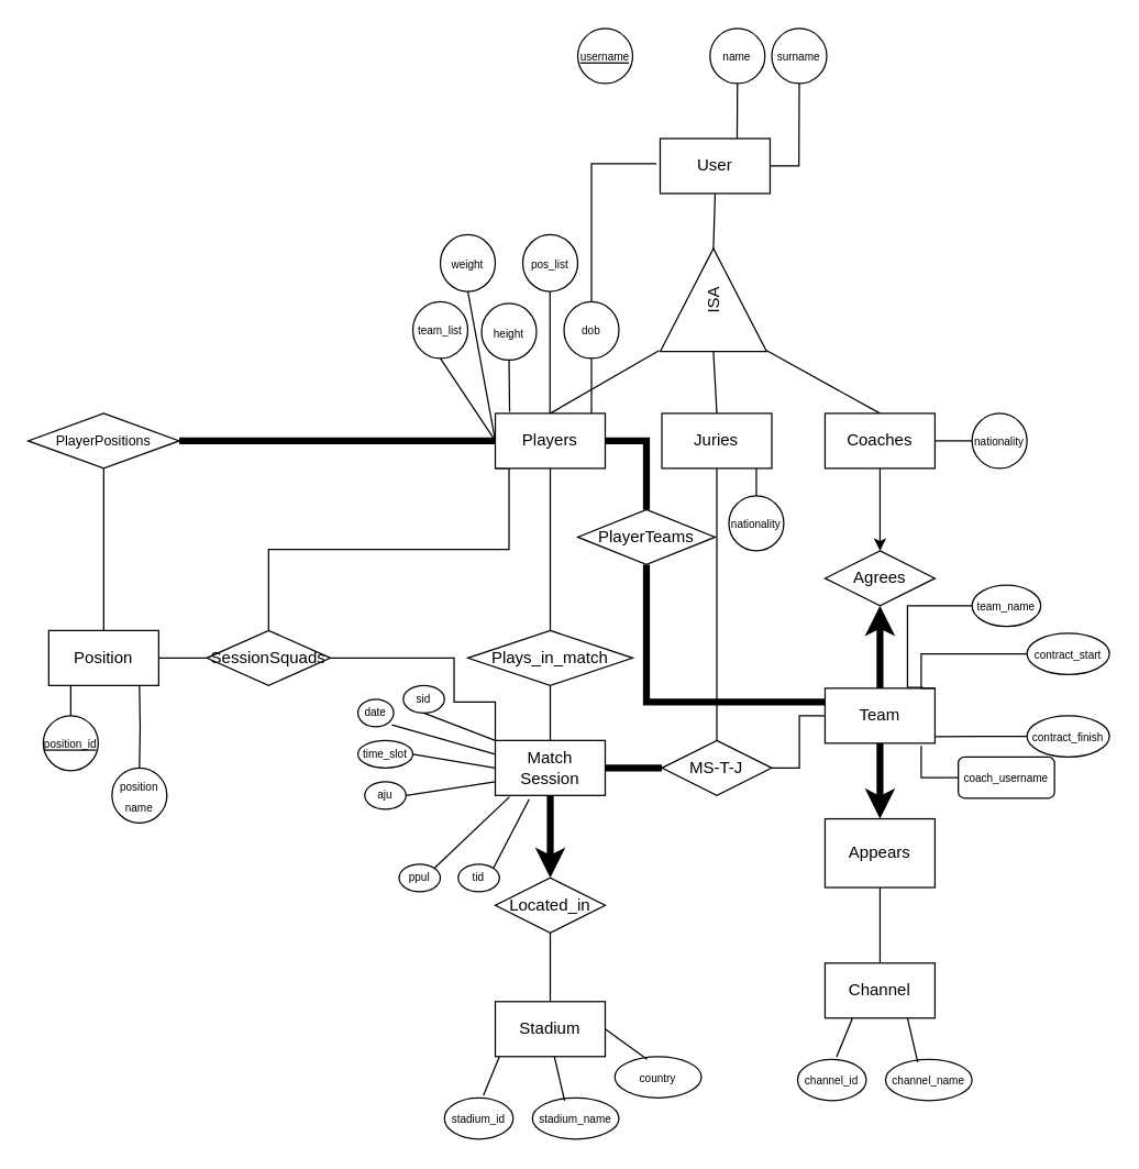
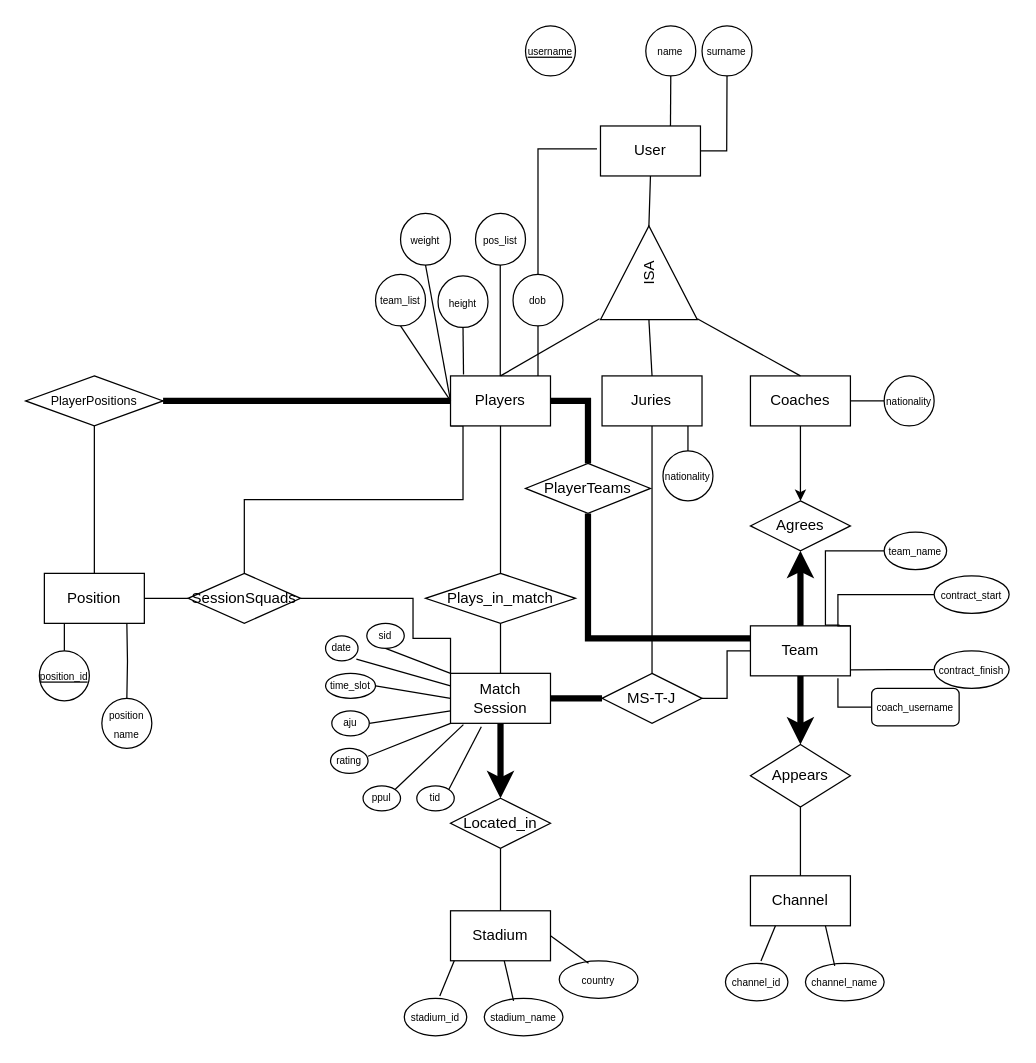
+ <mxCell id="93" value="" style="endArrow=none;html=1;rounded=0;entryX=1;entryY=0.317;entryDx=0;entryDy=0;entryPerimeter=0;exitX=0;exitY=1;exitDx=0;exitDy=0;" parent="1" source="16" target="84" edge="1"><mxGeometry width="50" height="50" relative="1" as="geometry"><mxPoint x="400" y="598" as="sourcePoint" /><mxPoint x="450" y="548" as="targetPoint" /></mxGeometry></mxCell>
+ <mxCell id="84" value="rating" style="ellipse;whiteSpace=wrap;html=1;fontSize=8;" parent="1" vertex="1"><mxGeometry x="264" y="598" width="30" height="20" as="geometry" /></mxCell>
- <mxCell id="40" value="Appears" style="whiteSpace=wrap;html=1;rounded=0;" parent="1" vertex="1"><mxGeometry x="600" y="595" width="80" height="50" as="geometry" /></mxCell>
+ <mxCell id="40" value="Appears" style="rhombus;whiteSpace=wrap;html=1;rounded=0;" parent="1" vertex="1"><mxGeometry x="600" y="595" width="80" height="50" as="geometry" /></mxCell>
